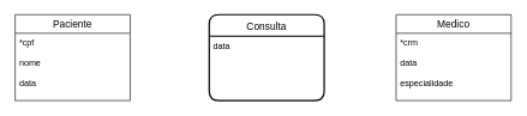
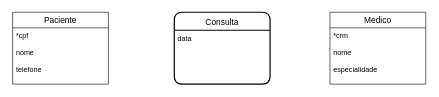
- <mxCell id="3" value="*cpf&#10;&#10;nome&#10;&#10;data&#10;&#10;" style="text;strokeColor=none;fillColor=none;spacingLeft=4;spacingRight=4;overflow=hidden;rotatable=0;points=[[0,0.5],[1,0.5]];portConstraint=eastwest;fontSize=12;" vertex="1" parent="2"><mxGeometry y="26" width="160" height="94" as="geometry" /></mxCell>
+ <mxCell id="3" value="*cpf&#10;&#10;nome&#10;&#10;telefone&#10;&#10;" style="text;strokeColor=none;fillColor=none;spacingLeft=4;spacingRight=4;overflow=hidden;rotatable=0;points=[[0,0.5],[1,0.5]];portConstraint=eastwest;fontSize=12;" vertex="1" parent="2"><mxGeometry y="26" width="160" height="94" as="geometry" /></mxCell>
- <mxCell id="7" value="*crm&#10;&#10;data&#10;&#10;especialidade&#10;" style="text;strokeColor=none;fillColor=none;spacingLeft=4;spacingRight=4;overflow=hidden;rotatable=0;points=[[0,0.5],[1,0.5]];portConstraint=eastwest;fontSize=12;" vertex="1" parent="6"><mxGeometry y="26" width="160" height="94" as="geometry" /></mxCell>
+ <mxCell id="7" value="*crm&#10;&#10;nome&#10;&#10;especialidade&#10;" style="text;strokeColor=none;fillColor=none;spacingLeft=4;spacingRight=4;overflow=hidden;rotatable=0;points=[[0,0.5],[1,0.5]];portConstraint=eastwest;fontSize=12;" vertex="1" parent="6"><mxGeometry y="26" width="160" height="94" as="geometry" /></mxCell>
